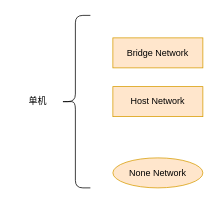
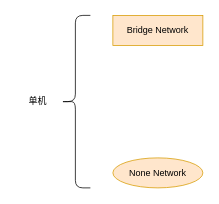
- <mxCell id="4" value="Bridge Network" style="rounded=0;whiteSpace=wrap;html=1;fillColor=#ffe6cc;strokeColor=#d79b00;" vertex="1" parent="1"><mxGeometry x="150" y="50" width="120" height="40" as="geometry" /></mxCell>
+ <mxCell id="4" value="Bridge Network" style="rounded=0;whiteSpace=wrap;html=1;fillColor=#ffe6cc;strokeColor=#d79b00;" vertex="1" parent="1"><mxGeometry x="150" y="20" width="120" height="40" as="geometry" /></mxCell>
- <mxCell id="5" value="Host Network" style="rounded=0;whiteSpace=wrap;html=1;fillColor=#ffe6cc;strokeColor=#d79b00;" vertex="1" parent="1"><mxGeometry x="150" y="115" width="120" height="40" as="geometry" /></mxCell>
